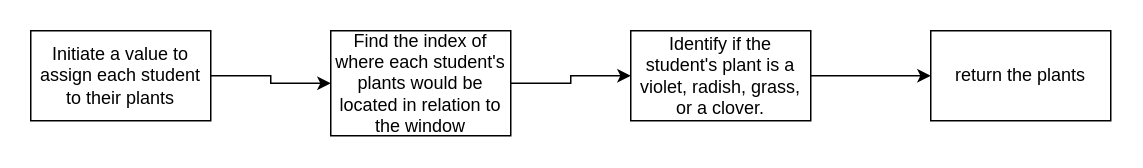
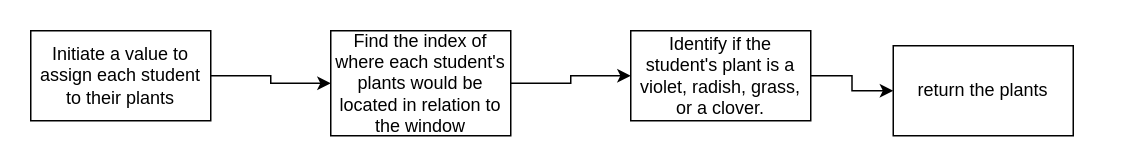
- <mxCell id="8" value="return the plants" style="rounded=0;whiteSpace=wrap;html=1;" vertex="1" parent="1"><mxGeometry x="620" y="20" width="120" height="60" as="geometry" /></mxCell>
+ <mxCell id="8" value="return the plants" style="rounded=0;whiteSpace=wrap;html=1;" vertex="1" parent="1"><mxGeometry x="595" y="30" width="120" height="60" as="geometry" /></mxCell>
